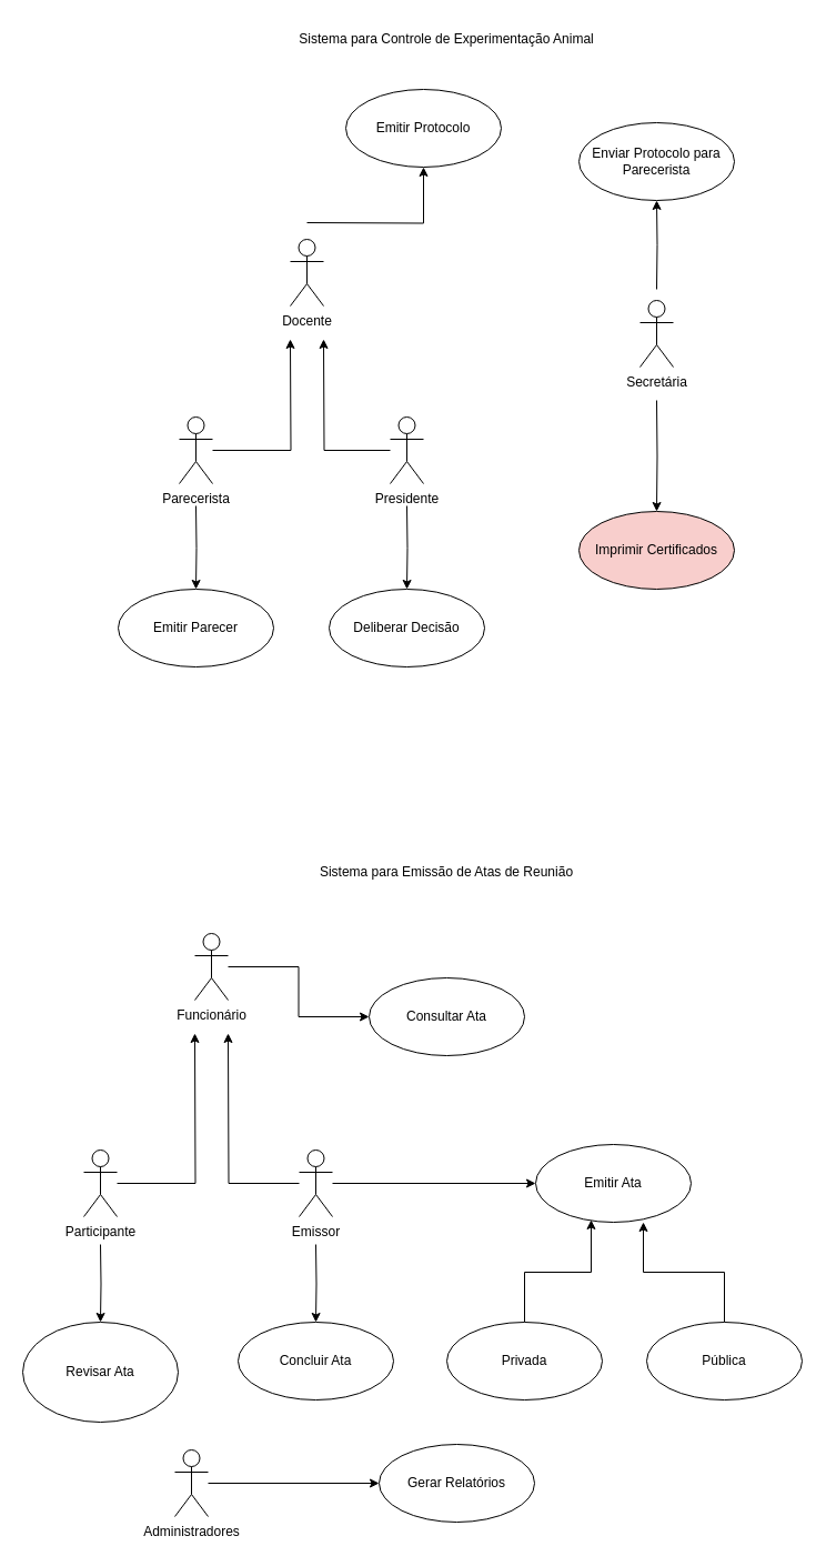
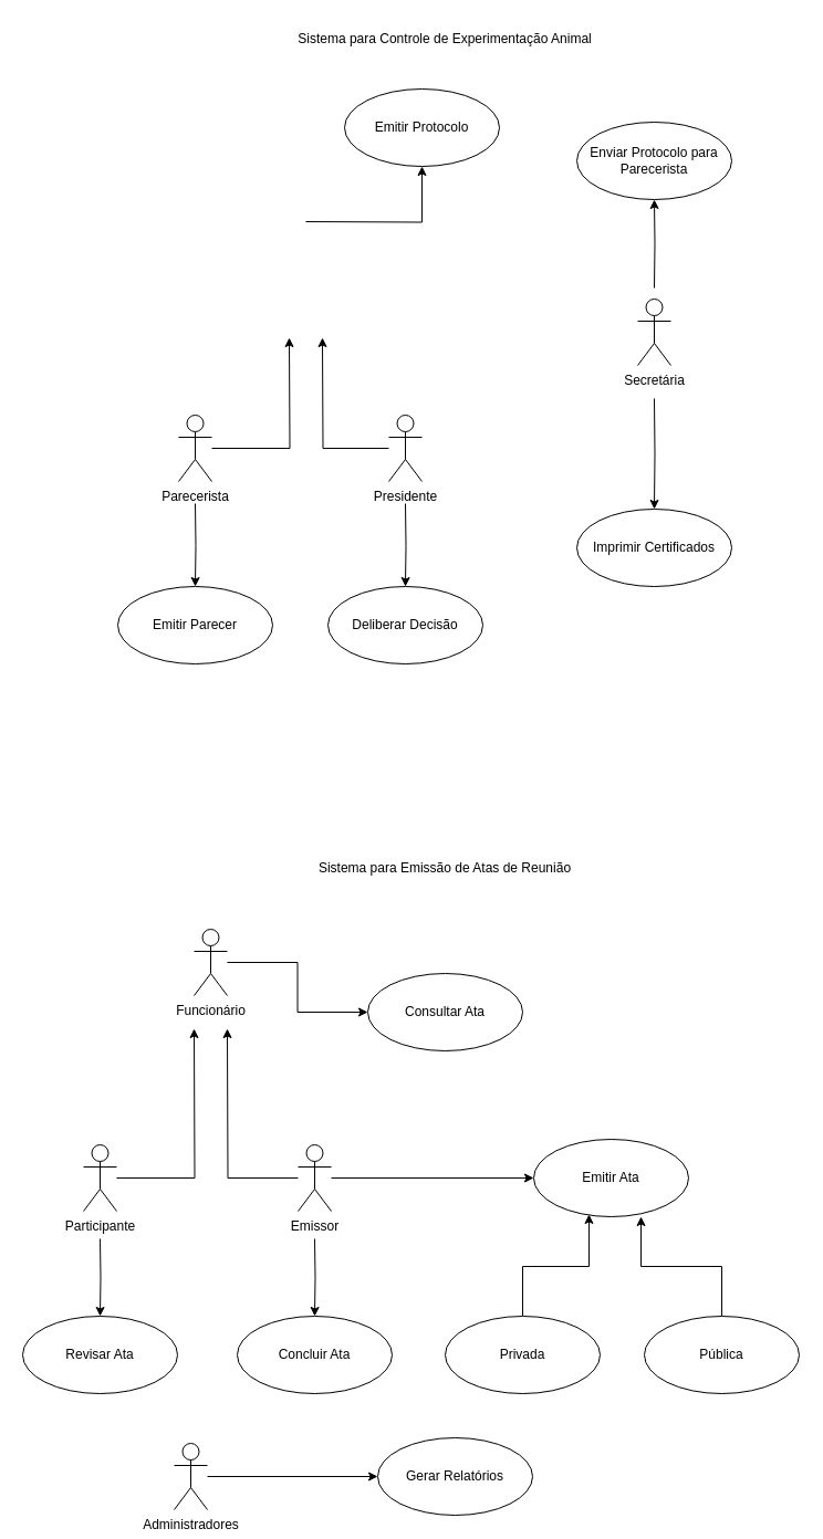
- <mxCell id="3" value="Docente" style="shape=umlActor;verticalLabelPosition=bottom;verticalAlign=top;html=1;" parent="1" vertex="1"><mxGeometry x="261" y="215" width="30" height="60" as="geometry" /></mxCell>
- <mxCell id="18" value="Imprimir Certificados" style="ellipse;whiteSpace=wrap;html=1;fillColor=#f8cecc;" parent="1" vertex="1"><mxGeometry x="521" y="460" width="140" height="70" as="geometry" /></mxCell>
+ <mxCell id="18" value="Imprimir Certificados" style="ellipse;whiteSpace=wrap;html=1;" parent="1" vertex="1"><mxGeometry x="521" y="460" width="140" height="70" as="geometry" /></mxCell>
- <mxCell id="37" value="Revisar Ata" style="ellipse;whiteSpace=wrap;html=1;" vertex="1" parent="1"><mxGeometry x="20" y="1190" width="140" height="90" as="geometry" /></mxCell>
+ <mxCell id="37" value="Revisar Ata" style="ellipse;whiteSpace=wrap;html=1;" vertex="1" parent="1"><mxGeometry x="20" y="1190" width="140" height="70" as="geometry" /></mxCell>
